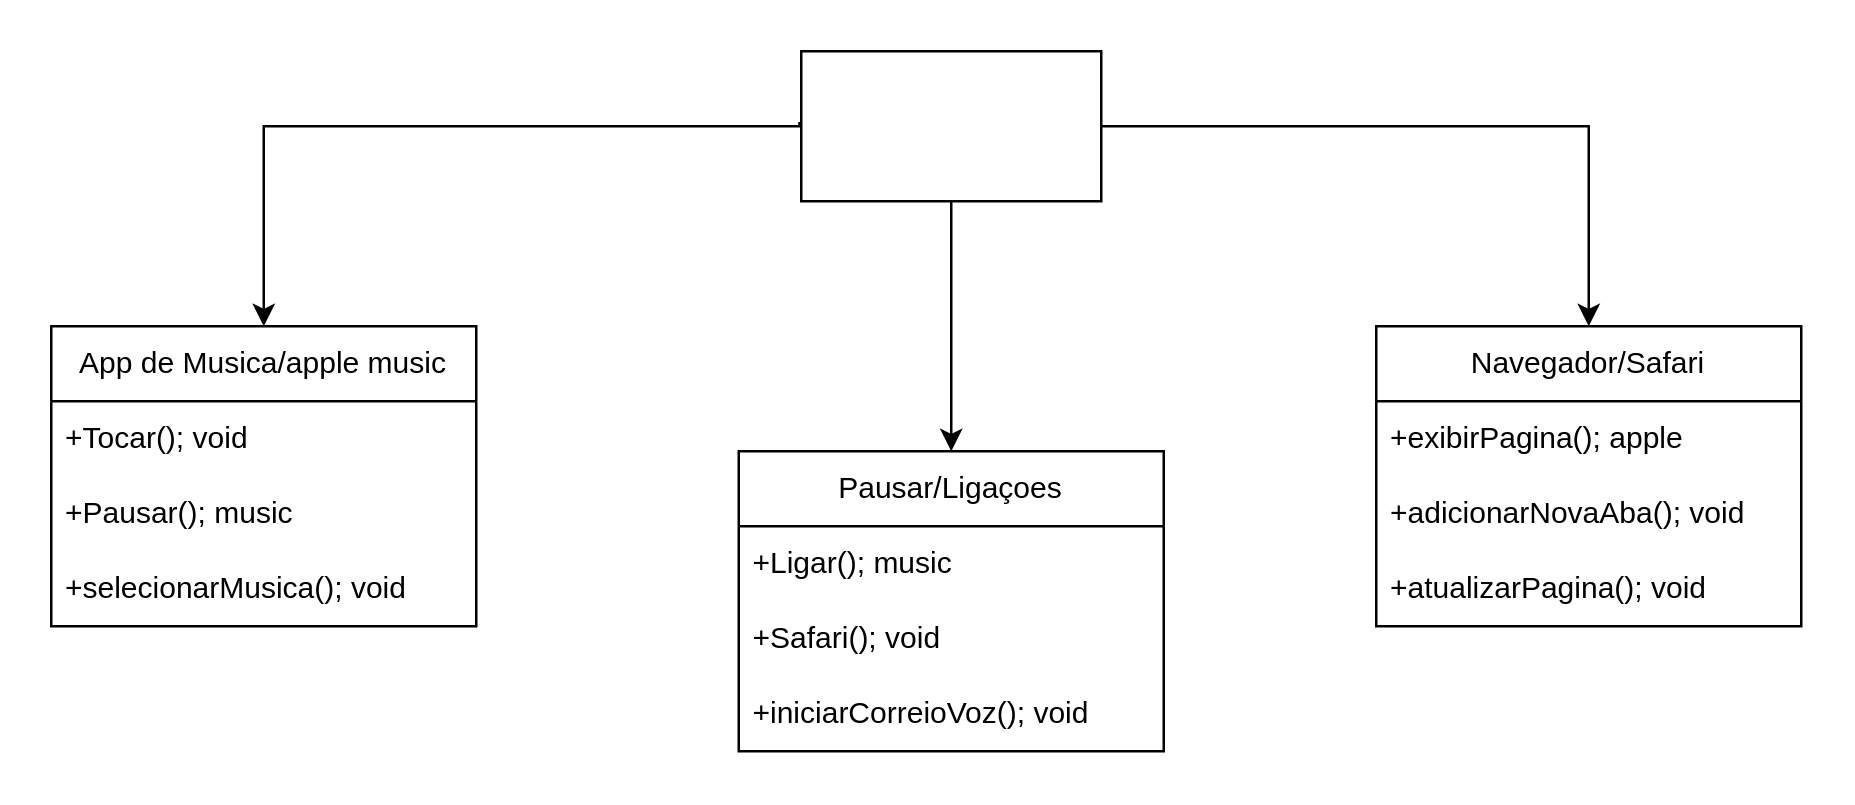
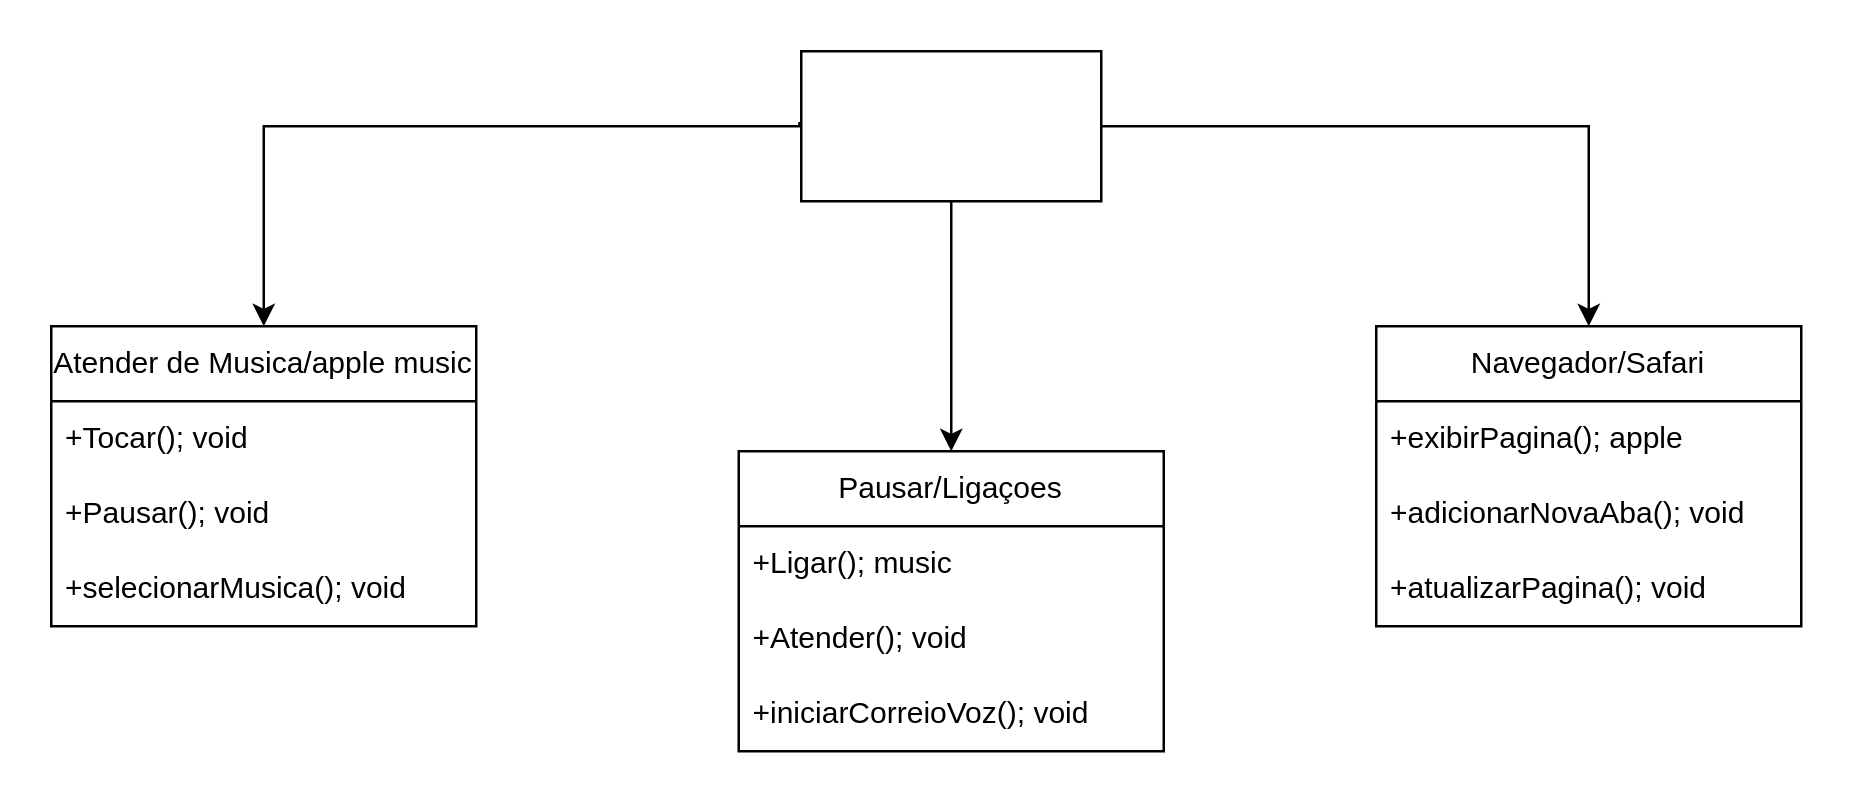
- <mxCell id="5" value="App de Musica/apple music" style="swimlane;fontStyle=0;childLayout=stackLayout;horizontal=1;startSize=30;horizontalStack=0;resizeParent=1;resizeParentMax=0;resizeLast=0;collapsible=1;marginBottom=0;whiteSpace=wrap;html=1;" vertex="1" parent="1"><mxGeometry x="20" y="130" width="170" height="120" as="geometry" /></mxCell>
+ <mxCell id="5" value="Atender de Musica/apple music" style="swimlane;fontStyle=0;childLayout=stackLayout;horizontal=1;startSize=30;horizontalStack=0;resizeParent=1;resizeParentMax=0;resizeLast=0;collapsible=1;marginBottom=0;whiteSpace=wrap;html=1;" vertex="1" parent="1"><mxGeometry x="20" y="130" width="170" height="120" as="geometry" /></mxCell>
- <mxCell id="7" value="+Pausar(); music" style="text;strokeColor=none;fillColor=none;align=left;verticalAlign=middle;spacingLeft=4;spacingRight=4;overflow=hidden;points=[[0,0.5],[1,0.5]];portConstraint=eastwest;rotatable=0;whiteSpace=wrap;html=1;" vertex="1" parent="5"><mxGeometry y="60" width="170" height="30" as="geometry" /></mxCell>
+ <mxCell id="7" value="+Pausar(); void" style="text;strokeColor=none;fillColor=none;align=left;verticalAlign=middle;spacingLeft=4;spacingRight=4;overflow=hidden;points=[[0,0.5],[1,0.5]];portConstraint=eastwest;rotatable=0;whiteSpace=wrap;html=1;" vertex="1" parent="5"><mxGeometry y="60" width="170" height="30" as="geometry" /></mxCell>
- <mxCell id="11" value="+Safari(); void" style="text;strokeColor=none;fillColor=none;align=left;verticalAlign=middle;spacingLeft=4;spacingRight=4;overflow=hidden;points=[[0,0.5],[1,0.5]];portConstraint=eastwest;rotatable=0;whiteSpace=wrap;html=1;" vertex="1" parent="9"><mxGeometry y="60" width="170" height="30" as="geometry" /></mxCell>
+ <mxCell id="11" value="+Atender(); void" style="text;strokeColor=none;fillColor=none;align=left;verticalAlign=middle;spacingLeft=4;spacingRight=4;overflow=hidden;points=[[0,0.5],[1,0.5]];portConstraint=eastwest;rotatable=0;whiteSpace=wrap;html=1;" vertex="1" parent="9"><mxGeometry y="60" width="170" height="30" as="geometry" /></mxCell>
